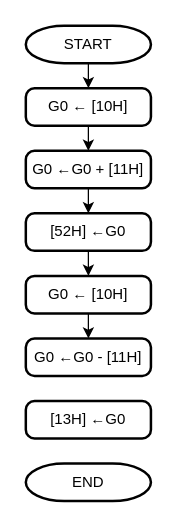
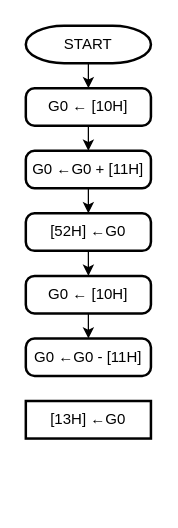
- <mxCell id="13" value="[13H] ←G0" style="rounded=1;whiteSpace=wrap;html=1;absoluteArcSize=1;arcSize=14;strokeWidth=2;" parent="1" vertex="1"><mxGeometry x="20" y="320" width="100" height="30" as="geometry" /></mxCell>
+ <mxCell id="13" value="[13H] ←G0" style="whiteSpace=wrap;html=1;absoluteArcSize=1;arcSize=14;strokeWidth=2;rounded=0;" parent="1" vertex="1"><mxGeometry x="20" y="320" width="100" height="30" as="geometry" /></mxCell>
- <mxCell id="14" value="END" style="strokeWidth=2;html=1;shape=mxgraph.flowchart.terminator;whiteSpace=wrap;" parent="1" vertex="1"><mxGeometry x="20" y="370" width="100" height="30" as="geometry" /></mxCell>
